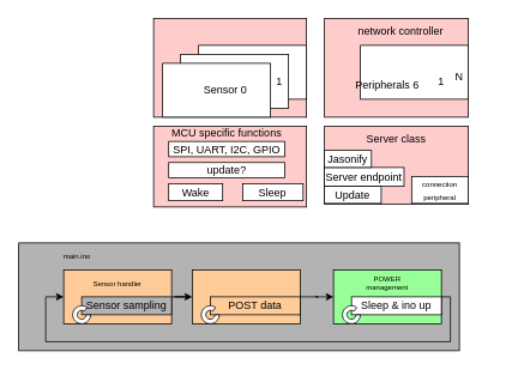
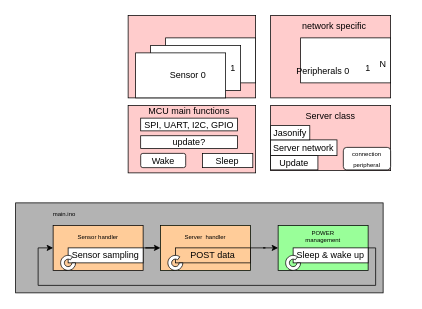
- <mxCell id="18" value="network controller" style="text;html=1;strokeColor=none;fillColor=none;align=center;verticalAlign=middle;whiteSpace=wrap;rounded=0;" parent="12" vertex="1"><mxGeometry x="40" width="110" height="30" as="geometry" /></mxCell>
+ <mxCell id="18" value="network specific" style="text;html=1;strokeColor=none;fillColor=none;align=center;verticalAlign=middle;whiteSpace=wrap;rounded=0;" parent="12" vertex="1"><mxGeometry x="40" width="110" height="30" as="geometry" /></mxCell>
- <mxCell id="17" value="Peripherals 6" style="text;html=1;strokeColor=none;fillColor=none;align=center;verticalAlign=middle;whiteSpace=wrap;rounded=0;" parent="12" vertex="1"><mxGeometry x="40" y="60" width="80" height="30" as="geometry" /></mxCell>
+ <mxCell id="17" value="Peripherals 0" style="text;html=1;strokeColor=none;fillColor=none;align=center;verticalAlign=middle;whiteSpace=wrap;rounded=0;" parent="12" vertex="1"><mxGeometry x="40" y="60" width="80" height="30" as="geometry" /></mxCell>
- <mxCell id="28" value="MCU specific functions" style="text;html=1;strokeColor=none;fillColor=none;align=center;verticalAlign=middle;whiteSpace=wrap;rounded=0;container=0;" parent="26" vertex="1"><mxGeometry x="6" y="-7" width="151" height="30" as="geometry" /></mxCell>
+ <mxCell id="28" value="MCU main functions" style="text;html=1;strokeColor=none;fillColor=none;align=center;verticalAlign=middle;whiteSpace=wrap;rounded=0;container=0;" parent="26" vertex="1"><mxGeometry x="6" y="-7" width="151" height="30" as="geometry" /></mxCell>
- <mxCell id="22" value="Server endpoint" style="rounded=0;whiteSpace=wrap;html=1;container=0;" parent="19" vertex="1"><mxGeometry y="46" width="88.471" height="21" as="geometry" /></mxCell>
+ <mxCell id="22" value="Server network" style="rounded=0;whiteSpace=wrap;html=1;container=0;" parent="19" vertex="1"><mxGeometry y="46" width="88.471" height="21" as="geometry" /></mxCell>
- <mxCell id="25" value="&lt;p&gt;&lt;font style=&quot;font-size: 8px;&quot;&gt;connection&lt;br&gt;&lt;/font&gt;&lt;font style=&quot;font-size: 8px;&quot;&gt;peripheral&lt;/font&gt;&lt;/p&gt;" style="rounded=0;whiteSpace=wrap;html=1;container=0;" parent="19" vertex="1"><mxGeometry x="96.941" y="56" width="63.059" height="30" as="geometry" /></mxCell>
+ <mxCell id="25" value="&lt;p&gt;&lt;font style=&quot;font-size: 8px;&quot;&gt;connection&lt;br&gt;&lt;/font&gt;&lt;font style=&quot;font-size: 8px;&quot;&gt;peripheral&lt;/font&gt;&lt;/p&gt;" style="whiteSpace=wrap;html=1;container=0;rounded=1;" parent="19" vertex="1"><mxGeometry x="96.941" y="56" width="63.059" height="30" as="geometry" /></mxCell>
- <mxCell id="30" value="Wake" style="rounded=0;whiteSpace=wrap;html=1;container=0;" parent="26" vertex="1"><mxGeometry x="16.75" y="64" width="60" height="19" as="geometry" /></mxCell>
+ <mxCell id="30" value="Wake" style="whiteSpace=wrap;html=1;container=0;rounded=1;" parent="26" vertex="1"><mxGeometry x="16.75" y="64" width="60" height="19" as="geometry" /></mxCell>
+ <mxCell id="41" value="Server&amp;nbsp; handler" style="text;html=1;strokeColor=none;fillColor=none;align=center;verticalAlign=middle;whiteSpace=wrap;rounded=0;fontSize=8;" parent="39" vertex="1"><mxGeometry x="30" width="60" height="30" as="geometry" /></mxCell>
- <mxCell id="37" value="Sensor sampling" style="rounded=0;whiteSpace=wrap;html=1;fillColor=#b3b3b3;" parent="34" vertex="1"><mxGeometry x="20" y="30" width="100" height="20" as="geometry" /></mxCell>
+ <mxCell id="37" value="Sensor sampling" style="rounded=0;whiteSpace=wrap;html=1;" parent="34" vertex="1"><mxGeometry x="20" y="30" width="100" height="20" as="geometry" /></mxCell>
- <mxCell id="47" value="Sleep &amp;amp; ino up" style="rounded=0;whiteSpace=wrap;html=1;" parent="44" vertex="1"><mxGeometry x="20" y="30" width="100" height="20" as="geometry" /></mxCell>
+ <mxCell id="47" value="Sleep &amp;amp; wake up" style="rounded=0;whiteSpace=wrap;html=1;" parent="44" vertex="1"><mxGeometry x="20" y="30" width="100" height="20" as="geometry" /></mxCell>
